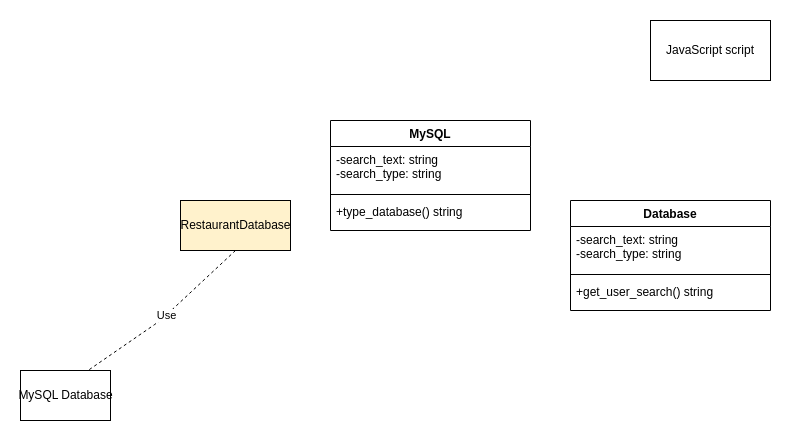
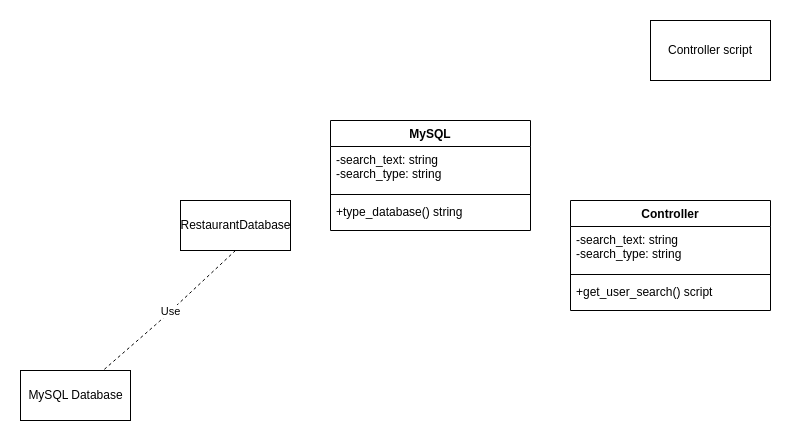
- <mxCell id="9" value="JavaScript script" style="rounded=0;whiteSpace=wrap;html=1;" vertex="1" parent="1"><mxGeometry x="650" y="20" width="120" height="60" as="geometry" /></mxCell>
+ <mxCell id="9" value="Controller script" style="rounded=0;whiteSpace=wrap;html=1;" vertex="1" parent="1"><mxGeometry x="650" y="20" width="120" height="60" as="geometry" /></mxCell>
- <mxCell id="2" value="Database" style="swimlane;fontStyle=1;align=center;verticalAlign=top;childLayout=stackLayout;horizontal=1;startSize=26;horizontalStack=0;resizeParent=1;resizeParentMax=0;resizeLast=0;collapsible=1;marginBottom=0;" vertex="1" parent="1"><mxGeometry x="570" y="200" width="200" height="110" as="geometry"><mxRectangle x="670" y="415" width="90" height="26" as="alternateBounds" /></mxGeometry></mxCell>
+ <mxCell id="2" value="Controller" style="swimlane;fontStyle=1;align=center;verticalAlign=top;childLayout=stackLayout;horizontal=1;startSize=26;horizontalStack=0;resizeParent=1;resizeParentMax=0;resizeLast=0;collapsible=1;marginBottom=0;" vertex="1" parent="1"><mxGeometry x="570" y="200" width="200" height="110" as="geometry"><mxRectangle x="670" y="415" width="90" height="26" as="alternateBounds" /></mxGeometry></mxCell>
- <mxCell id="6" value="RestaurantDatabase" style="html=1;fillColor=#fff2cc;" vertex="1" parent="1"><mxGeometry x="180" y="200" width="110" height="50" as="geometry" /></mxCell>
+ <mxCell id="6" value="RestaurantDatabase" style="html=1;" vertex="1" parent="1"><mxGeometry x="180" y="200" width="110" height="50" as="geometry" /></mxCell>
- <mxCell id="5" value="+get_user_search() string" style="text;strokeColor=none;fillColor=none;align=left;verticalAlign=top;spacingLeft=4;spacingRight=4;overflow=hidden;rotatable=0;points=[[0,0.5],[1,0.5]];portConstraint=eastwest;" vertex="1" parent="2"><mxGeometry y="78" width="200" height="32" as="geometry" /></mxCell>
+ <mxCell id="5" value="+get_user_search() script" style="text;strokeColor=none;fillColor=none;align=left;verticalAlign=top;spacingLeft=4;spacingRight=4;overflow=hidden;rotatable=0;points=[[0,0.5],[1,0.5]];portConstraint=eastwest;" vertex="1" parent="2"><mxGeometry y="78" width="200" height="32" as="geometry" /></mxCell>
- <mxCell id="7" value="MySQL Database" style="html=1;" vertex="1" parent="1"><mxGeometry x="20" y="370" width="90" height="50" as="geometry" /></mxCell>
+ <mxCell id="7" value="MySQL Database" style="html=1;" vertex="1" parent="1"><mxGeometry x="20" y="370" width="110" height="50" as="geometry" /></mxCell>
